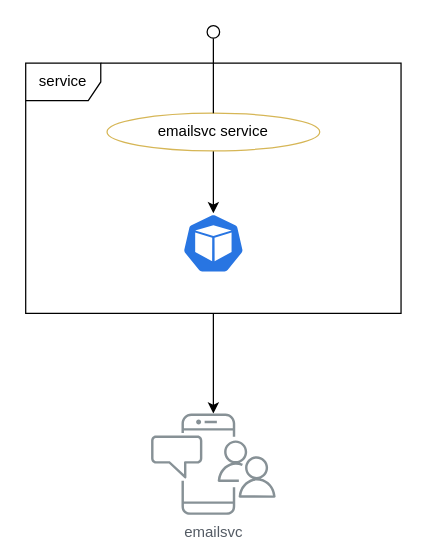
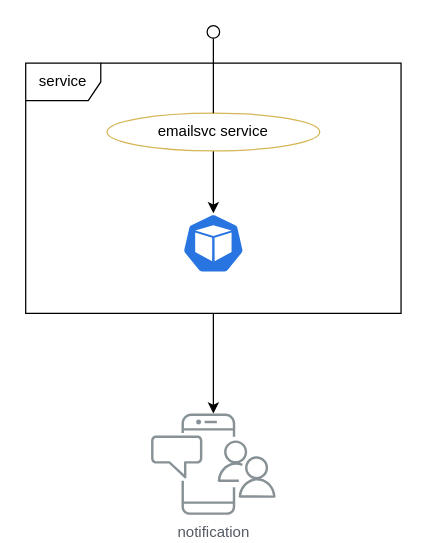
- <mxCell id="7" value="emailsvc" style="outlineConnect=0;gradientColor=none;fontColor=#545B64;strokeColor=none;fillColor=#879196;dashed=0;verticalLabelPosition=bottom;verticalAlign=top;align=center;html=1;fontSize=12;fontStyle=0;aspect=fixed;shape=mxgraph.aws4.illustration_notification;pointerEvents=1" vertex="1" parent="1"><mxGeometry x="120" y="330" width="100" height="81" as="geometry" /></mxCell>
+ <mxCell id="7" value="notification" style="outlineConnect=0;gradientColor=none;fontColor=#545B64;strokeColor=none;fillColor=#879196;dashed=0;verticalLabelPosition=bottom;verticalAlign=top;align=center;html=1;fontSize=12;fontStyle=0;aspect=fixed;shape=mxgraph.aws4.illustration_notification;pointerEvents=1" vertex="1" parent="1"><mxGeometry x="120" y="330" width="100" height="81" as="geometry" /></mxCell>
